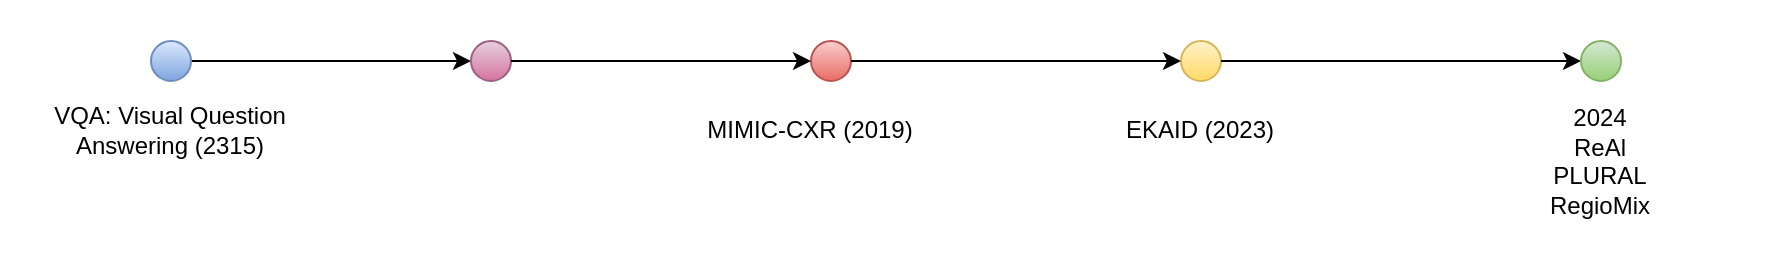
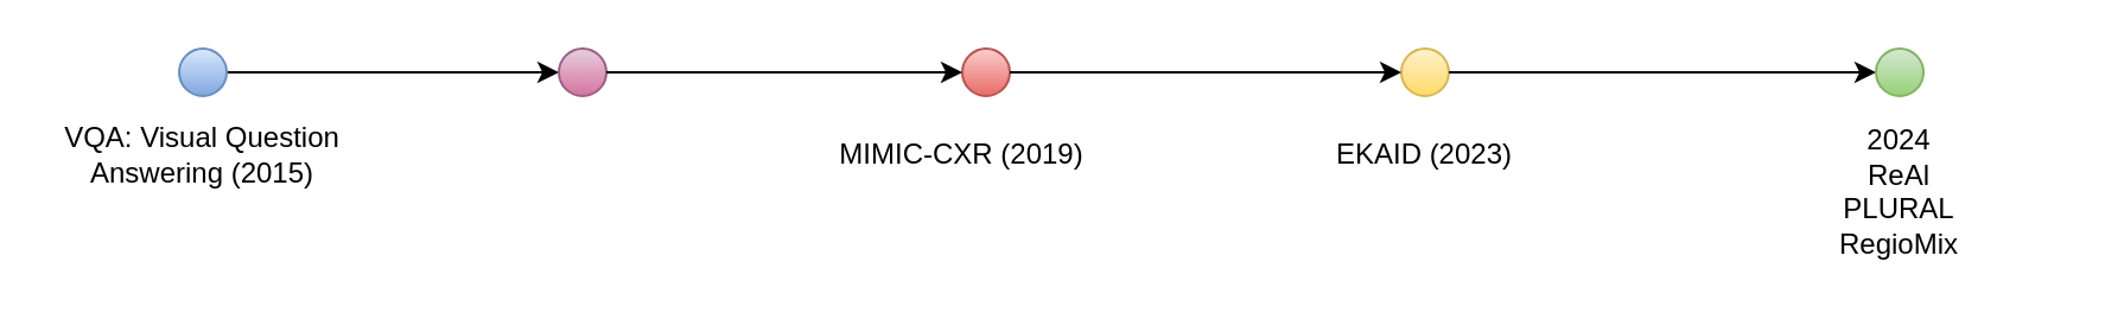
- <mxCell id="9" value="VQA: Visual Question Answering (2315)" style="text;html=1;align=center;verticalAlign=middle;whiteSpace=wrap;rounded=0;" parent="1" vertex="1"><mxGeometry x="20" y="50" width="130" height="30" as="geometry" /></mxCell>
+ <mxCell id="9" value="VQA: Visual Question Answering (2015)" style="text;html=1;align=center;verticalAlign=middle;whiteSpace=wrap;rounded=0;" parent="1" vertex="1"><mxGeometry x="20" y="50" width="130" height="30" as="geometry" /></mxCell>
